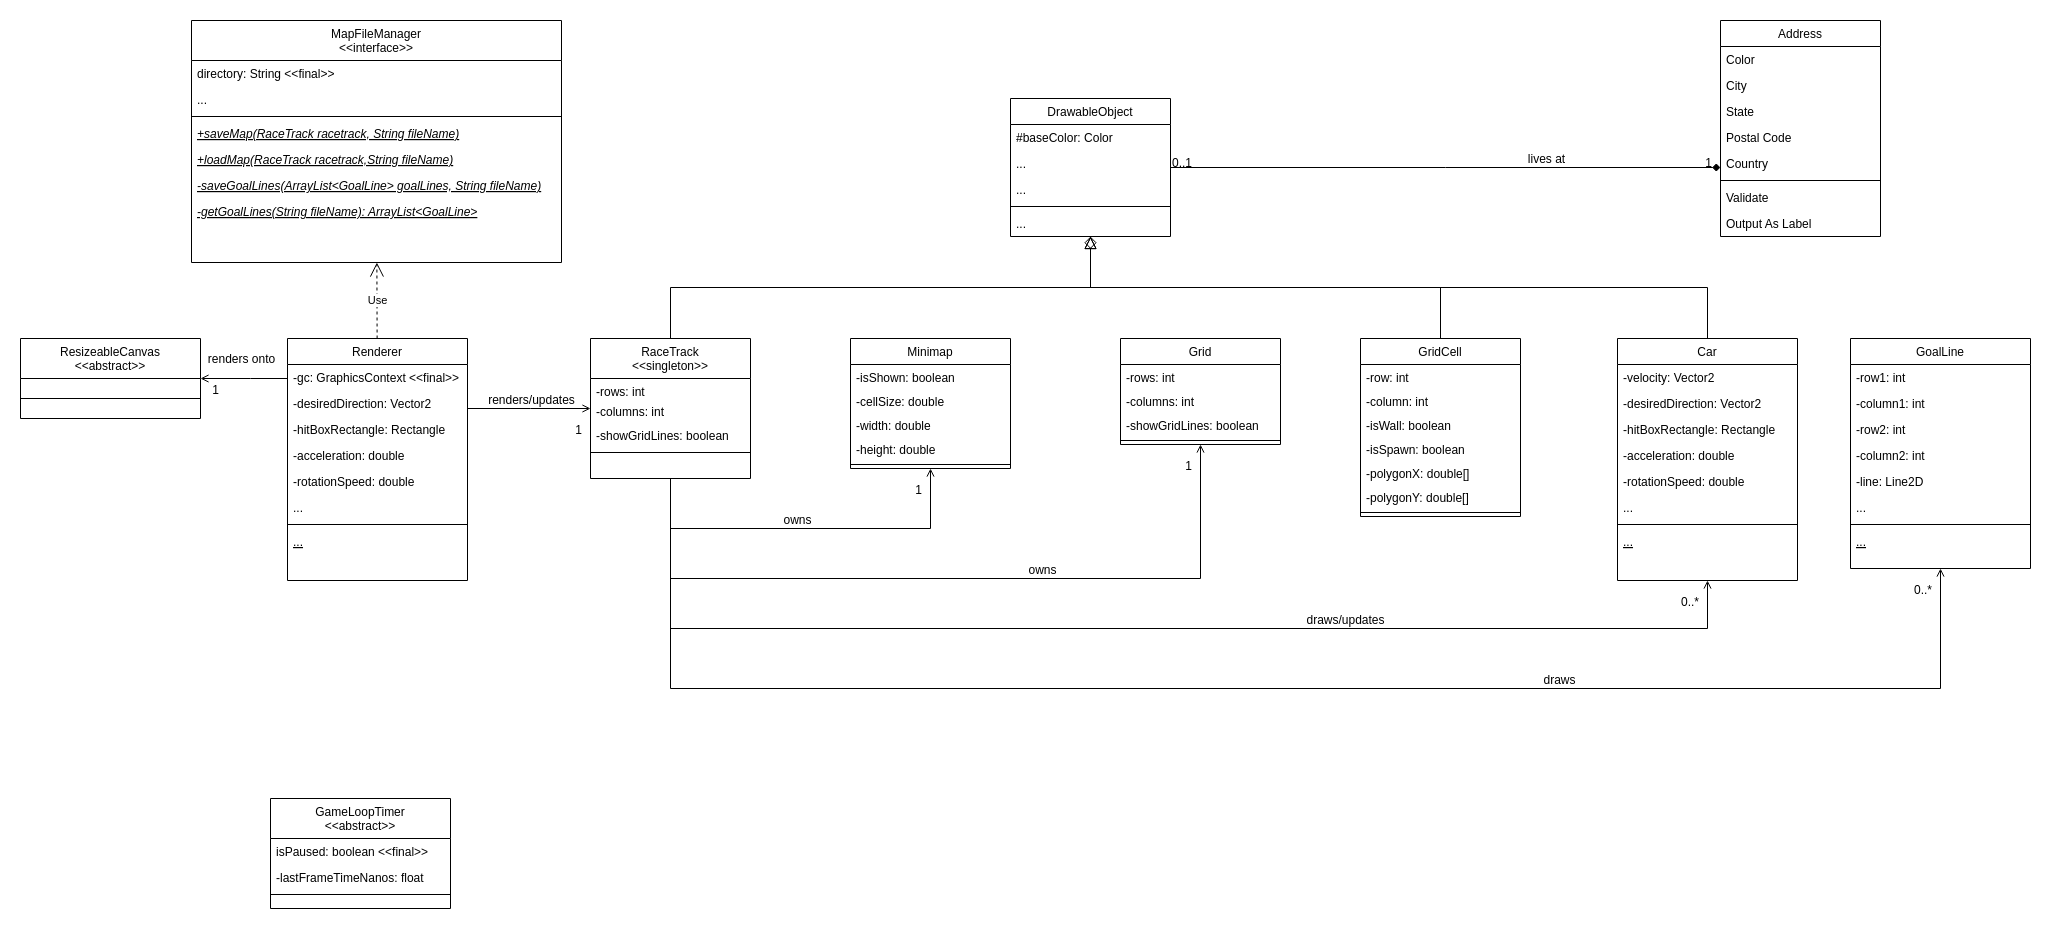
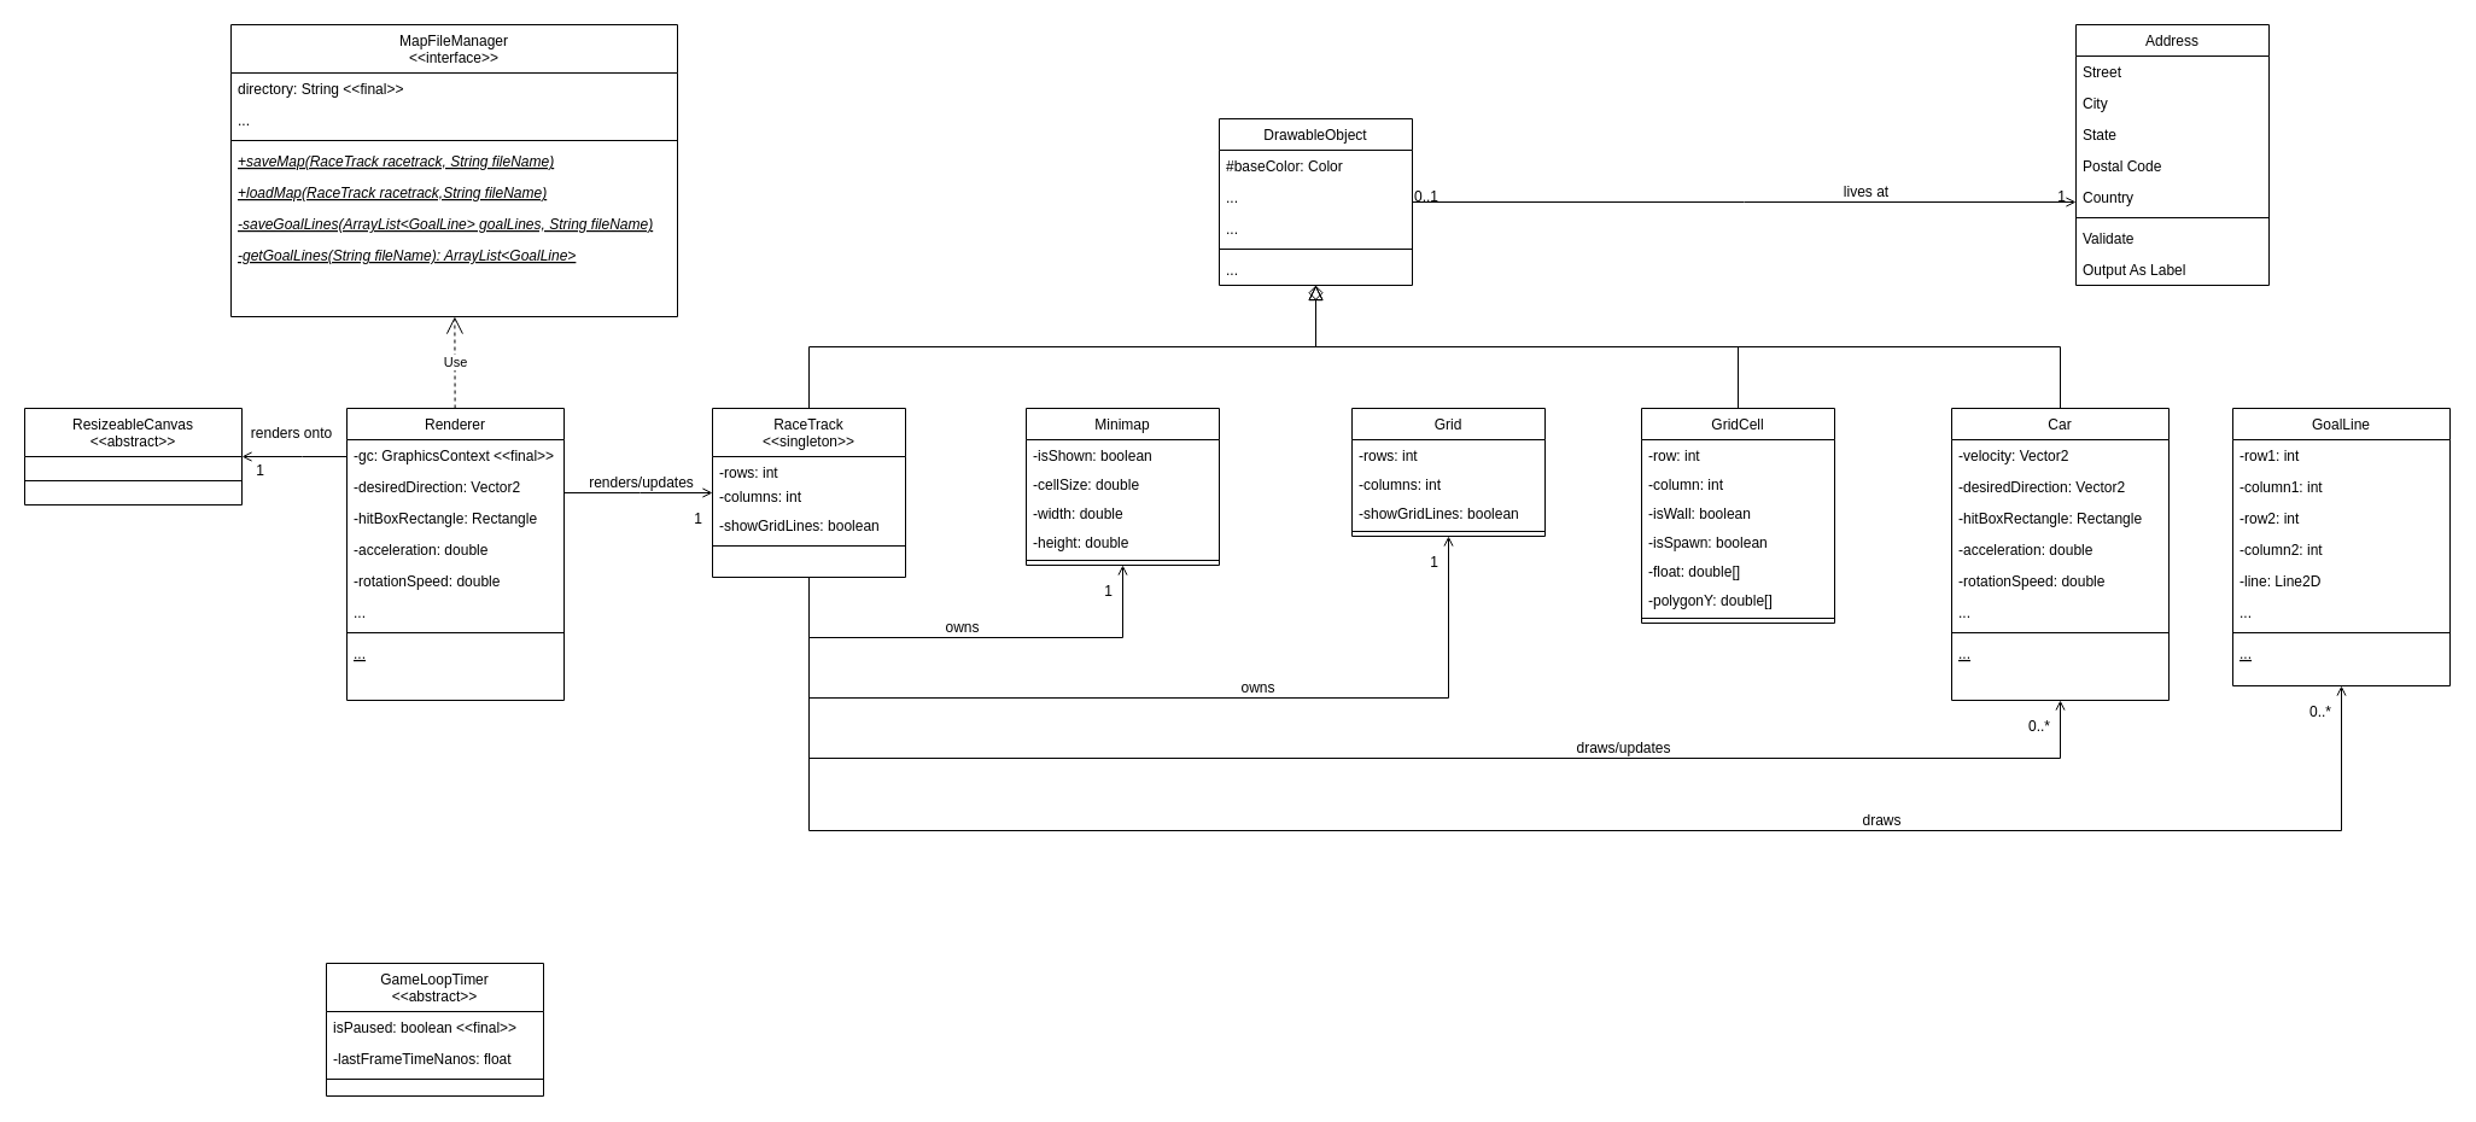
- <mxCell id="24" value="Color" style="text;align=left;verticalAlign=top;spacingLeft=4;spacingRight=4;overflow=hidden;rotatable=0;points=[[0,0.5],[1,0.5]];portConstraint=eastwest;" parent="23" vertex="1"><mxGeometry y="26" width="160" height="26" as="geometry" /></mxCell>
+ <mxCell id="24" value="Street" style="text;align=left;verticalAlign=top;spacingLeft=4;spacingRight=4;overflow=hidden;rotatable=0;points=[[0,0.5],[1,0.5]];portConstraint=eastwest;" parent="23" vertex="1"><mxGeometry y="26" width="160" height="26" as="geometry" /></mxCell>
- <mxCell id="32" value="" style="endArrow=diamond;shadow=0;strokeWidth=1;rounded=0;endFill=1;edgeStyle=elbowEdgeStyle;elbow=vertical;" parent="1" source="2" target="23" edge="1"><mxGeometry x="0.5" y="41" relative="1" as="geometry"><mxPoint x="1170" y="170" as="sourcePoint" /><mxPoint x="1330" y="170" as="targetPoint" /><mxPoint x="-40" y="32" as="offset" /></mxGeometry></mxCell>
+ <mxCell id="32" value="" style="endArrow=open;shadow=0;strokeWidth=1;rounded=0;endFill=1;edgeStyle=elbowEdgeStyle;elbow=vertical;" parent="1" source="2" target="23" edge="1"><mxGeometry x="0.5" y="41" relative="1" as="geometry"><mxPoint x="1170" y="170" as="sourcePoint" /><mxPoint x="1330" y="170" as="targetPoint" /><mxPoint x="-40" y="32" as="offset" /></mxGeometry></mxCell>
- <mxCell id="41" value="-polygonX: double[]" style="text;align=left;verticalAlign=top;spacingLeft=4;spacingRight=4;overflow=hidden;rotatable=0;points=[[0,0.5],[1,0.5]];portConstraint=eastwest;" parent="36" vertex="1"><mxGeometry y="122" width="160" height="24" as="geometry" /></mxCell>
+ <mxCell id="41" value="-float: double[]" style="text;align=left;verticalAlign=top;spacingLeft=4;spacingRight=4;overflow=hidden;rotatable=0;points=[[0,0.5],[1,0.5]];portConstraint=eastwest;" parent="36" vertex="1"><mxGeometry y="122" width="160" height="24" as="geometry" /></mxCell>
